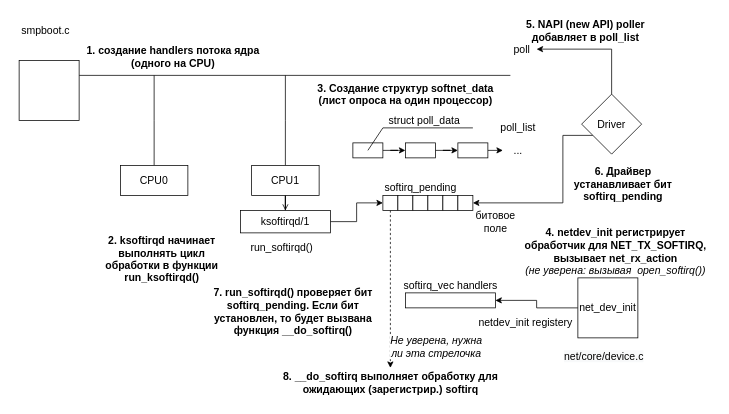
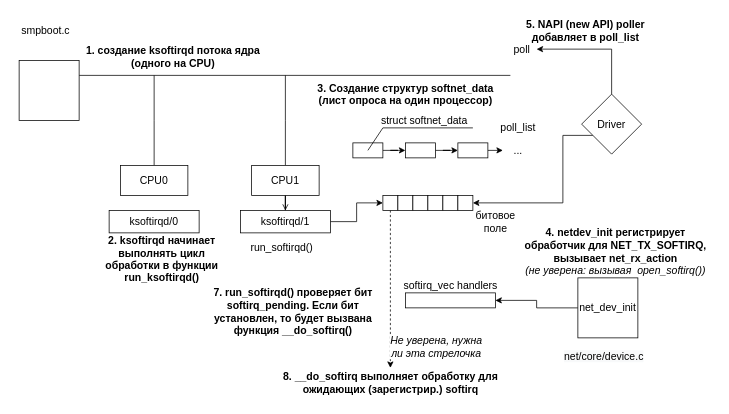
- <mxCell id="5" value="1. создание handlers потока ядра&lt;br style=&quot;font-size: 14px;&quot;&gt;(одного на CPU)" style="text;html=1;align=center;verticalAlign=middle;resizable=0;points=[];autosize=1;strokeColor=none;fillColor=none;fontStyle=1;fontSize=14;" vertex="1" parent="1"><mxGeometry x="105" y="55" width="250" height="40" as="geometry" /></mxCell>
+ <mxCell id="5" value="1. создание ksoftirqd потока ядра&lt;br style=&quot;font-size: 14px;&quot;&gt;(одного на CPU)" style="text;html=1;align=center;verticalAlign=middle;resizable=0;points=[];autosize=1;strokeColor=none;fillColor=none;fontStyle=1;fontSize=14;" vertex="1" parent="1"><mxGeometry x="105" y="55" width="250" height="40" as="geometry" /></mxCell>
- <mxCell id="34" value="struct poll_data" style="text;html=1;align=center;verticalAlign=middle;resizable=0;points=[];autosize=1;strokeColor=none;fillColor=none;fontSize=14;" vertex="1" parent="1"><mxGeometry x="500" y="150" width="130" height="20" as="geometry" /></mxCell>
+ <mxCell id="34" value="struct softnet_data" style="text;html=1;align=center;verticalAlign=middle;resizable=0;points=[];autosize=1;strokeColor=none;fillColor=none;fontSize=14;" vertex="1" parent="1"><mxGeometry x="500" y="150" width="130" height="20" as="geometry" /></mxCell>
- <mxCell id="48" value="6.&amp;nbsp;Драйвер &lt;br&gt;устанавливает бит &lt;br&gt;softirq_pending" style="text;html=1;align=center;verticalAlign=middle;resizable=0;points=[];autosize=1;strokeColor=none;fillColor=none;fontSize=14;fontStyle=1" vertex="1" parent="1"><mxGeometry x="755" y="215" width="150" height="60" as="geometry" /></mxCell>
- <mxCell id="23" value="softirq_pending" style="text;html=1;align=center;verticalAlign=middle;resizable=0;points=[];autosize=1;strokeColor=none;fillColor=none;fontSize=14;" vertex="1" parent="1"><mxGeometry x="505" y="240" width="110" height="20" as="geometry" /></mxCell>
+ <mxCell id="8" value="ksoftirqd/0" style="rounded=0;whiteSpace=wrap;html=1;fontSize=14;" vertex="1" parent="1"><mxGeometry x="145" y="280" width="120" height="30" as="geometry" /></mxCell>
- <mxCell id="44" value="netdev_init registery" style="text;html=1;align=center;verticalAlign=middle;resizable=0;points=[];autosize=1;strokeColor=none;fillColor=none;fontSize=14;" vertex="1" parent="1"><mxGeometry x="630" y="420" width="140" height="20" as="geometry" /></mxCell>
